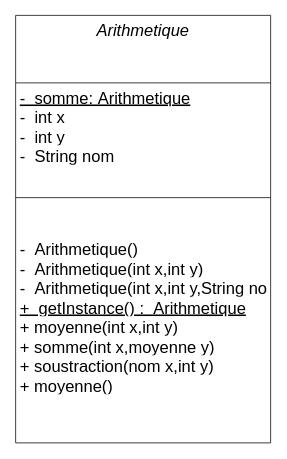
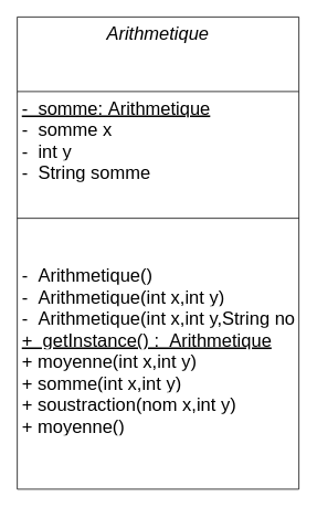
- <mxCell id="4" value="-  int x" style="text;align=left;verticalAlign=top;spacingLeft=4;spacingRight=4;overflow=hidden;rotatable=0;points=[[0,0.5],[1,0.5]];portConstraint=eastwest;fontStyle=0;fontSize=22;" vertex="1" parent="2"><mxGeometry y="116" width="340" height="26" as="geometry" /></mxCell>
+ <mxCell id="4" value="-  somme x" style="text;align=left;verticalAlign=top;spacingLeft=4;spacingRight=4;overflow=hidden;rotatable=0;points=[[0,0.5],[1,0.5]];portConstraint=eastwest;fontStyle=0;fontSize=22;" vertex="1" parent="2"><mxGeometry y="116" width="340" height="26" as="geometry" /></mxCell>
- <mxCell id="6" value="-  String nom" style="text;align=left;verticalAlign=top;spacingLeft=4;spacingRight=4;overflow=hidden;rotatable=0;points=[[0,0.5],[1,0.5]];portConstraint=eastwest;fontStyle=0;fontSize=22;" vertex="1" parent="2"><mxGeometry y="168" width="340" height="26" as="geometry" /></mxCell>
+ <mxCell id="6" value="-  String somme" style="text;align=left;verticalAlign=top;spacingLeft=4;spacingRight=4;overflow=hidden;rotatable=0;points=[[0,0.5],[1,0.5]];portConstraint=eastwest;fontStyle=0;fontSize=22;" vertex="1" parent="2"><mxGeometry y="168" width="340" height="26" as="geometry" /></mxCell>
- <mxCell id="13" value="+ somme(int x,moyenne y)" style="text;align=left;verticalAlign=top;spacingLeft=4;spacingRight=4;overflow=hidden;rotatable=0;points=[[0,0.5],[1,0.5]];portConstraint=eastwest;fontSize=22;" vertex="1" parent="2"><mxGeometry y="422" width="340" height="26" as="geometry" /></mxCell>
+ <mxCell id="13" value="+ somme(int x,int y)" style="text;align=left;verticalAlign=top;spacingLeft=4;spacingRight=4;overflow=hidden;rotatable=0;points=[[0,0.5],[1,0.5]];portConstraint=eastwest;fontSize=22;" vertex="1" parent="2"><mxGeometry y="422" width="340" height="26" as="geometry" /></mxCell>
